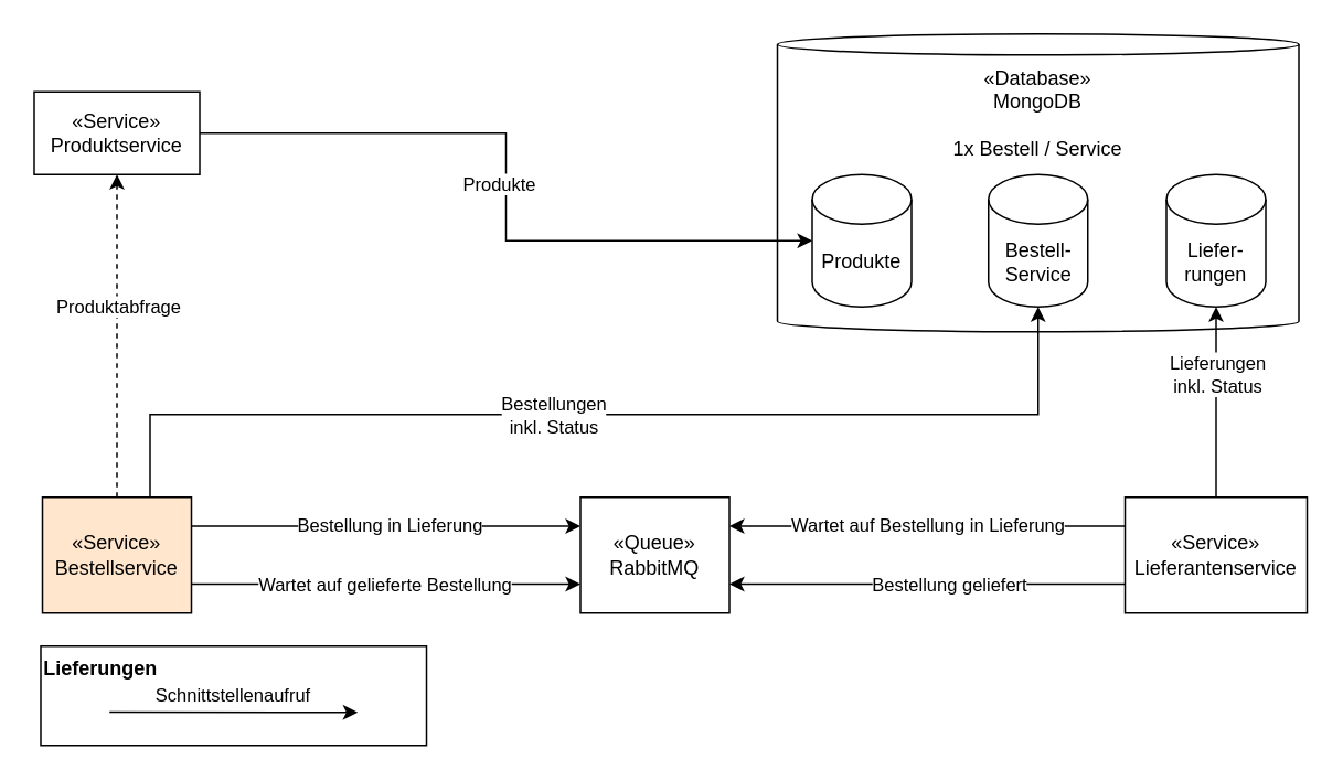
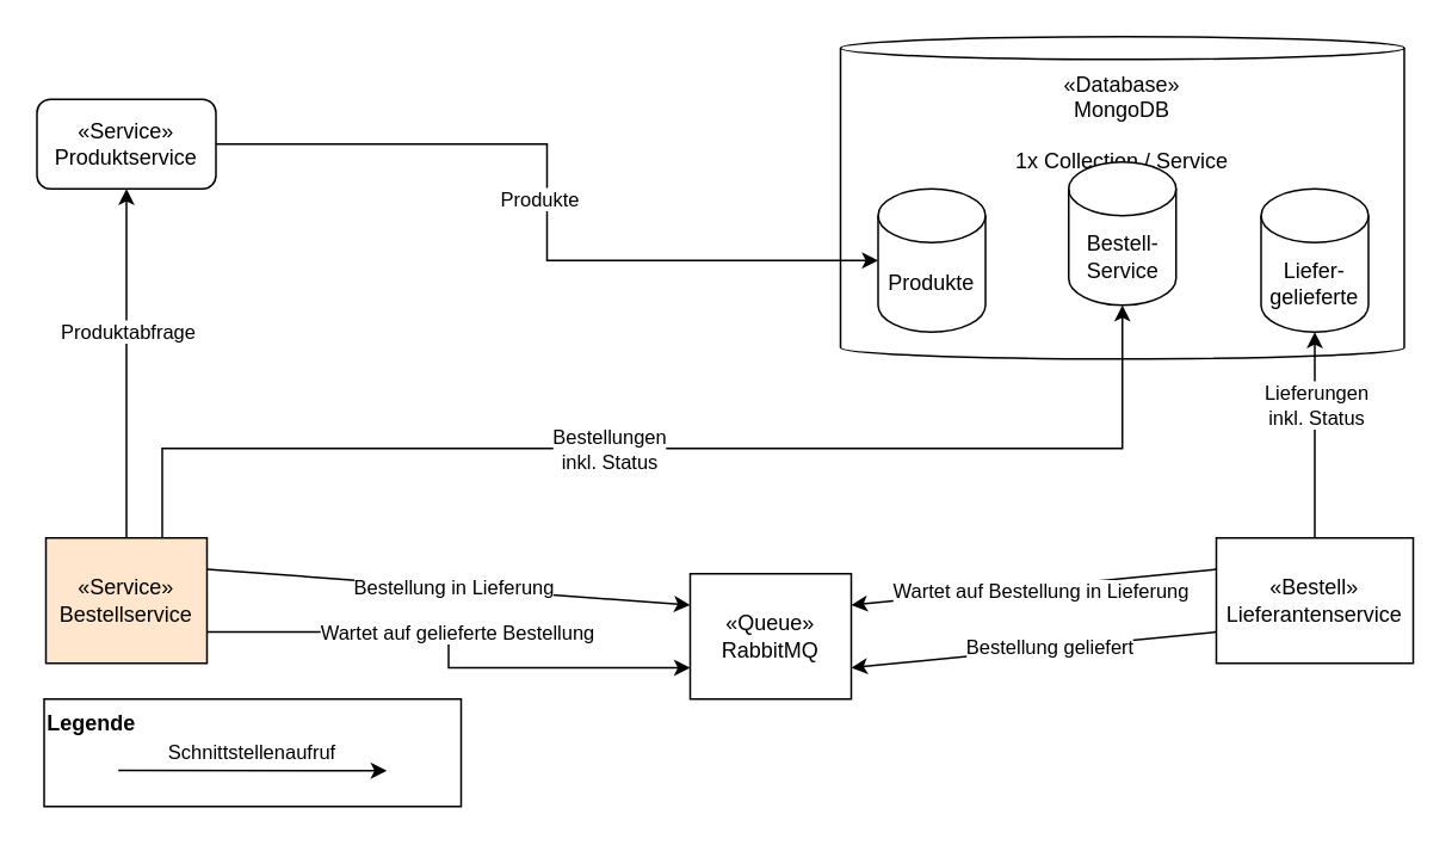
- <mxCell id="12" value="&lt;div&gt;«Database»&lt;/div&gt;&lt;div&gt;MongoDB&lt;/div&gt;&lt;div&gt;&lt;br&gt;&lt;/div&gt;&lt;div&gt;1x Bestell / Service&lt;br&gt;&lt;/div&gt;" style="shape=cylinder3;whiteSpace=wrap;html=1;boundedLbl=1;backgroundOutline=1;size=6.37;verticalAlign=top;fillColor=none;" vertex="1" parent="1"><mxGeometry x="469" y="20" width="315" height="180" as="geometry" /></mxCell>
+ <mxCell id="12" value="&lt;div&gt;«Database»&lt;/div&gt;&lt;div&gt;MongoDB&lt;/div&gt;&lt;div&gt;&lt;br&gt;&lt;/div&gt;&lt;div&gt;1x Collection / Service&lt;br&gt;&lt;/div&gt;" style="shape=cylinder3;whiteSpace=wrap;html=1;boundedLbl=1;backgroundOutline=1;size=6.37;verticalAlign=top;fillColor=none;" vertex="1" parent="1"><mxGeometry x="469" y="20" width="315" height="180" as="geometry" /></mxCell>
- <mxCell id="13" value="&lt;div&gt;«Service»&lt;/div&gt;&lt;div&gt;Produktservice&lt;/div&gt;" style="html=1;whiteSpace=wrap;" vertex="1" parent="1"><mxGeometry x="20" y="55" width="100" height="50" as="geometry" /></mxCell>
+ <mxCell id="13" value="&lt;div&gt;«Service»&lt;/div&gt;&lt;div&gt;Produktservice&lt;/div&gt;" style="html=1;whiteSpace=wrap;rounded=1;" vertex="1" parent="1"><mxGeometry x="20" y="55" width="100" height="50" as="geometry" /></mxCell>
- <mxCell id="24" value="&lt;div&gt;Bestell-&lt;/div&gt;&lt;div&gt;Service&lt;br&gt;&lt;/div&gt;" style="shape=cylinder3;whiteSpace=wrap;html=1;boundedLbl=1;backgroundOutline=1;size=15;" vertex="1" parent="1"><mxGeometry x="596.5" y="105" width="60" height="80" as="geometry" /></mxCell>
+ <mxCell id="24" value="&lt;div&gt;Bestell-&lt;/div&gt;&lt;div&gt;Service&lt;br&gt;&lt;/div&gt;" style="shape=cylinder3;whiteSpace=wrap;html=1;boundedLbl=1;backgroundOutline=1;size=15;" vertex="1" parent="1"><mxGeometry x="596.5" y="90" width="60" height="80" as="geometry" /></mxCell>
- <mxCell id="23" value="&lt;div&gt;Liefer-&lt;/div&gt;&lt;div&gt;rungen&lt;br&gt;&lt;/div&gt;" style="shape=cylinder3;whiteSpace=wrap;html=1;boundedLbl=1;backgroundOutline=1;size=15;" vertex="1" parent="1"><mxGeometry x="704" y="105" width="60" height="80" as="geometry" /></mxCell>
+ <mxCell id="23" value="&lt;div&gt;Liefer-&lt;/div&gt;&lt;div&gt;gelieferte&lt;br&gt;&lt;/div&gt;" style="shape=cylinder3;whiteSpace=wrap;html=1;boundedLbl=1;backgroundOutline=1;size=15;" vertex="1" parent="1"><mxGeometry x="704" y="105" width="60" height="80" as="geometry" /></mxCell>
- <mxCell id="21" style="rounded=0;orthogonalLoop=1;jettySize=auto;html=1;exitX=0.5;exitY=0;exitDx=0;exitDy=0;entryX=0.5;entryY=1;entryDx=0;entryDy=0;dashed=1;" edge="1" parent="1" source="17" target="13"><mxGeometry relative="1" as="geometry"><mxPoint x="90.74" y="360" as="sourcePoint" /><mxPoint x="46" y="100" as="targetPoint" /></mxGeometry></mxCell>
+ <mxCell id="21" style="rounded=0;orthogonalLoop=1;jettySize=auto;html=1;exitX=0.5;exitY=0;exitDx=0;exitDy=0;entryX=0.5;entryY=1;entryDx=0;entryDy=0;" edge="1" parent="1" source="17" target="13"><mxGeometry relative="1" as="geometry"><mxPoint x="90.74" y="360" as="sourcePoint" /><mxPoint x="46" y="100" as="targetPoint" /></mxGeometry></mxCell>
- <mxCell id="16" value="&lt;div&gt;«Queue»&lt;/div&gt;&lt;div&gt;RabbitMQ&lt;/div&gt;" style="html=1;whiteSpace=wrap;" vertex="1" parent="1"><mxGeometry x="350" y="300" width="90" height="70" as="geometry" /></mxCell>
+ <mxCell id="16" value="&lt;div&gt;«Queue»&lt;/div&gt;&lt;div&gt;RabbitMQ&lt;/div&gt;" style="html=1;whiteSpace=wrap;" vertex="1" parent="1"><mxGeometry x="385" y="320" width="90" height="70" as="geometry" /></mxCell>
- <mxCell id="20" value="&lt;div&gt;«Service»&lt;/div&gt;&lt;div&gt;Lieferantenservice&lt;/div&gt;" style="html=1;whiteSpace=wrap;" vertex="1" parent="1"><mxGeometry x="679" y="300" width="110" height="70" as="geometry" /></mxCell>
+ <mxCell id="20" value="&lt;div&gt;«Bestell»&lt;/div&gt;&lt;div&gt;Lieferantenservice&lt;/div&gt;" style="html=1;whiteSpace=wrap;" vertex="1" parent="1"><mxGeometry x="679" y="300" width="110" height="70" as="geometry" /></mxCell>
- <mxCell id="26" value="&lt;div&gt;&lt;b&gt;Lieferungen&lt;/b&gt;&lt;br&gt;&lt;/div&gt;" style="rounded=0;whiteSpace=wrap;html=1;align=left;verticalAlign=top;" vertex="1" parent="1"><mxGeometry x="24" y="390" width="233" height="60" as="geometry" /></mxCell>
+ <mxCell id="26" value="&lt;div&gt;&lt;b&gt;Legende&lt;/b&gt;&lt;br&gt;&lt;/div&gt;" style="rounded=0;whiteSpace=wrap;html=1;align=left;verticalAlign=top;" vertex="1" parent="1"><mxGeometry x="24" y="390" width="233" height="60" as="geometry" /></mxCell>
